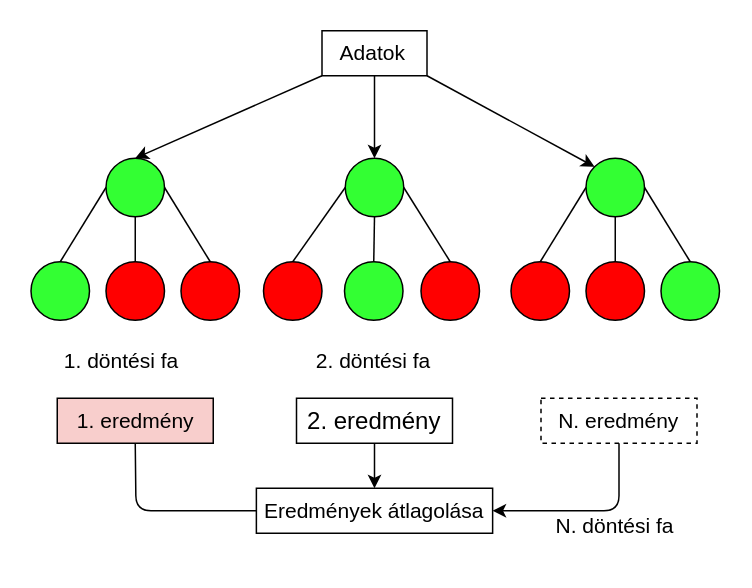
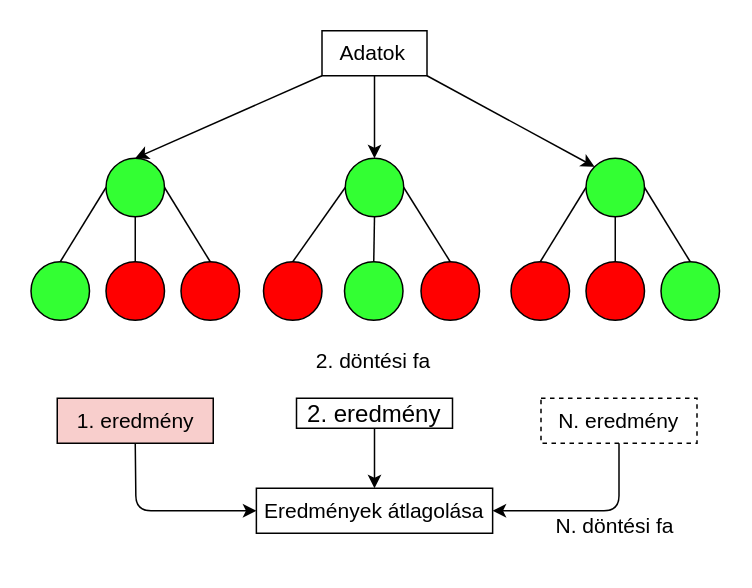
- <mxCell id="28" value="&lt;font style=&quot;font-size: 14px&quot;&gt;1. döntési fa&lt;/font&gt;" style="text;html=1;strokeColor=none;fillColor=none;align=center;verticalAlign=middle;whiteSpace=wrap;rounded=0;" vertex="1" parent="1"><mxGeometry x="30" y="220" width="101" height="40" as="geometry" /></mxCell>
- <mxCell id="32" value="&lt;font size=&quot;3&quot;&gt;2. eredmény&lt;br&gt;&lt;/font&gt;" style="rounded=0;whiteSpace=wrap;html=1;fillColor=#FFFFFF;" vertex="1" parent="1"><mxGeometry x="197" y="265" width="104" height="30" as="geometry" /></mxCell>
+ <mxCell id="32" value="&lt;font size=&quot;3&quot;&gt;2. eredmény&lt;br&gt;&lt;/font&gt;" style="rounded=0;whiteSpace=wrap;html=1;fillColor=#FFFFFF;" vertex="1" parent="1"><mxGeometry x="197" y="265" width="104" height="20" as="geometry" /></mxCell>
- <mxCell id="35" value="" style="endArrow=none;html=1;exitX=0.5;exitY=1;exitDx=0;exitDy=0;entryX=0;entryY=0.5;entryDx=0;entryDy=0;" edge="1" parent="1" source="33" target="34"><mxGeometry width="50" height="50" relative="1" as="geometry"><mxPoint x="260" y="285" as="sourcePoint" /><mxPoint x="310" y="235" as="targetPoint" /><Array as="points"><mxPoint x="90" y="340" /></Array></mxGeometry></mxCell>
+ <mxCell id="35" value="" style="endArrow=classic;html=1;exitX=0.5;exitY=1;exitDx=0;exitDy=0;entryX=0;entryY=0.5;entryDx=0;entryDy=0;" edge="1" parent="1" source="33" target="34"><mxGeometry width="50" height="50" relative="1" as="geometry"><mxPoint x="260" y="285" as="sourcePoint" /><mxPoint x="310" y="235" as="targetPoint" /><Array as="points"><mxPoint x="90" y="340" /></Array></mxGeometry></mxCell>
